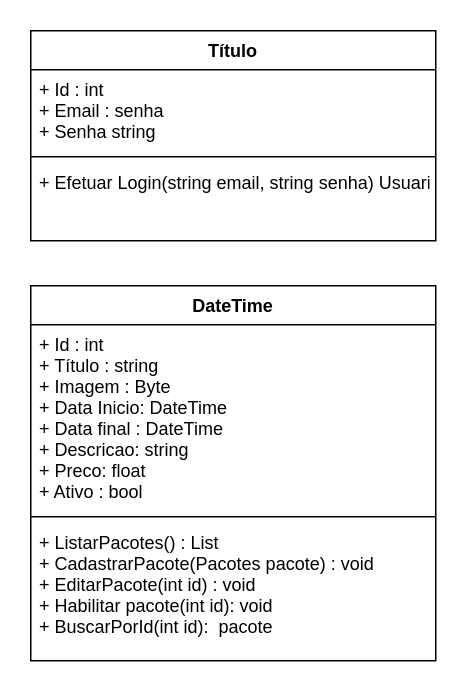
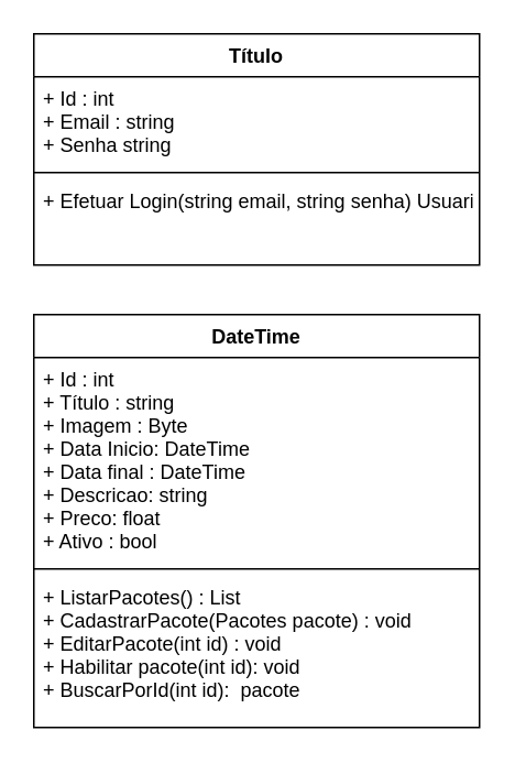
- <mxCell id="3" value="+ Id : int&#10;+ Email : senha&#10;+ Senha string" style="text;strokeColor=none;fillColor=none;align=left;verticalAlign=top;spacingLeft=4;spacingRight=4;overflow=hidden;rotatable=0;points=[[0,0.5],[1,0.5]];portConstraint=eastwest;" vertex="1" parent="2"><mxGeometry y="26" width="270" height="54" as="geometry" /></mxCell>
+ <mxCell id="3" value="+ Id : int&#10;+ Email : string&#10;+ Senha string" style="text;strokeColor=none;fillColor=none;align=left;verticalAlign=top;spacingLeft=4;spacingRight=4;overflow=hidden;rotatable=0;points=[[0,0.5],[1,0.5]];portConstraint=eastwest;" vertex="1" parent="2"><mxGeometry y="26" width="270" height="54" as="geometry" /></mxCell>
